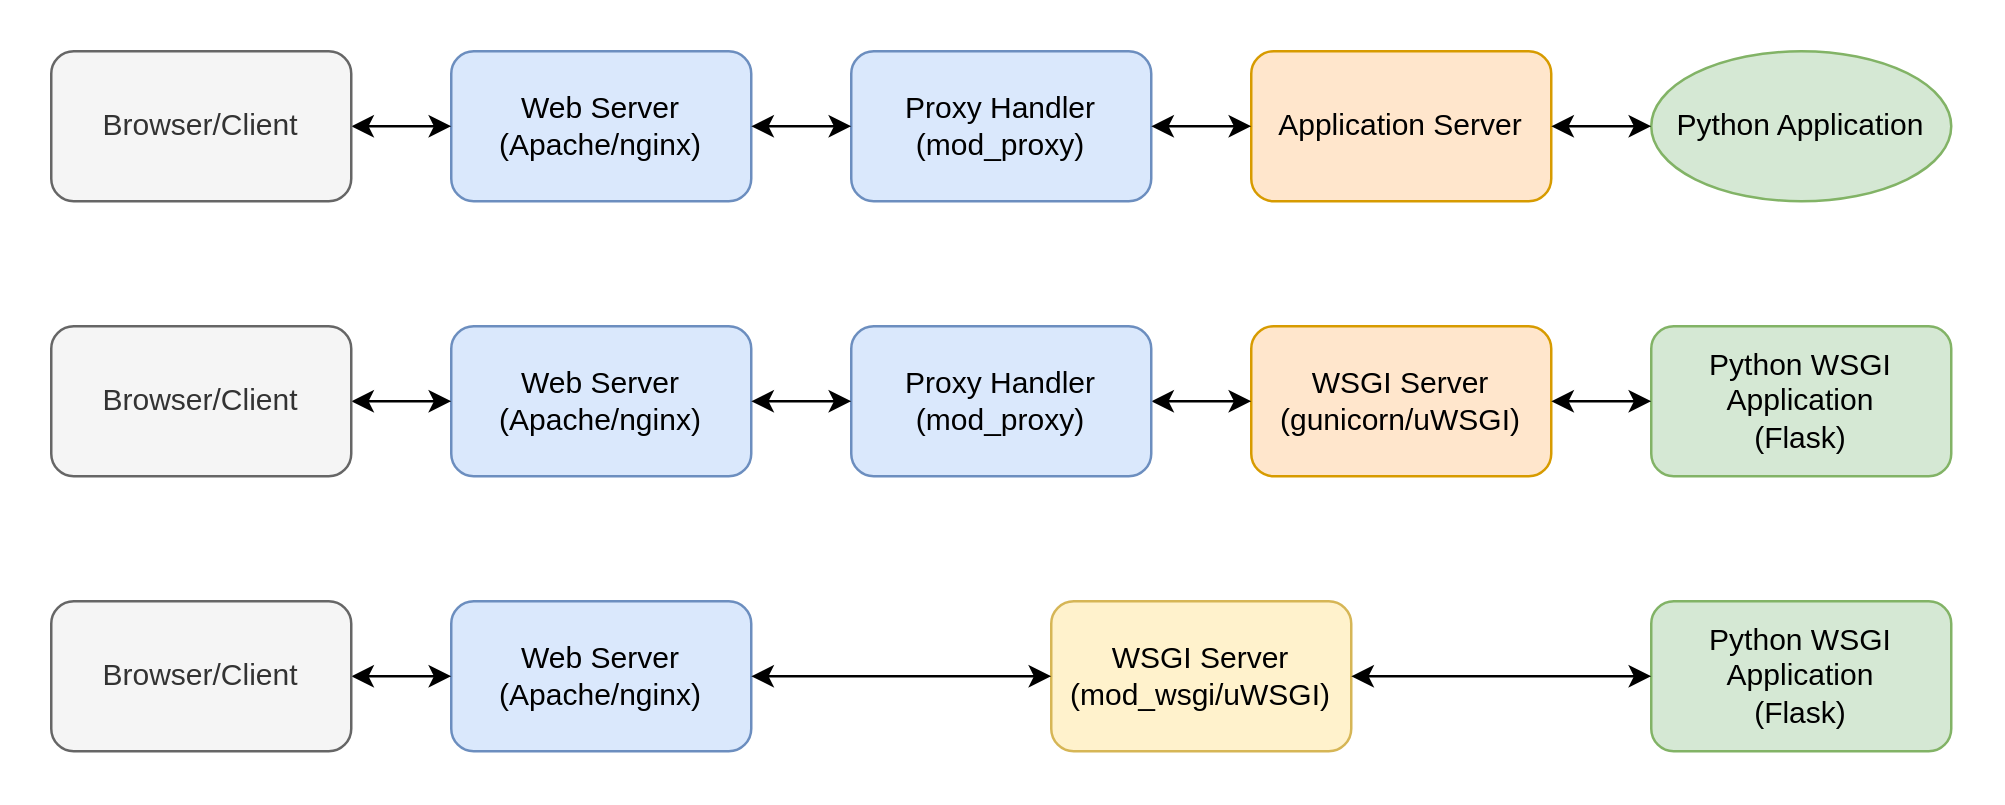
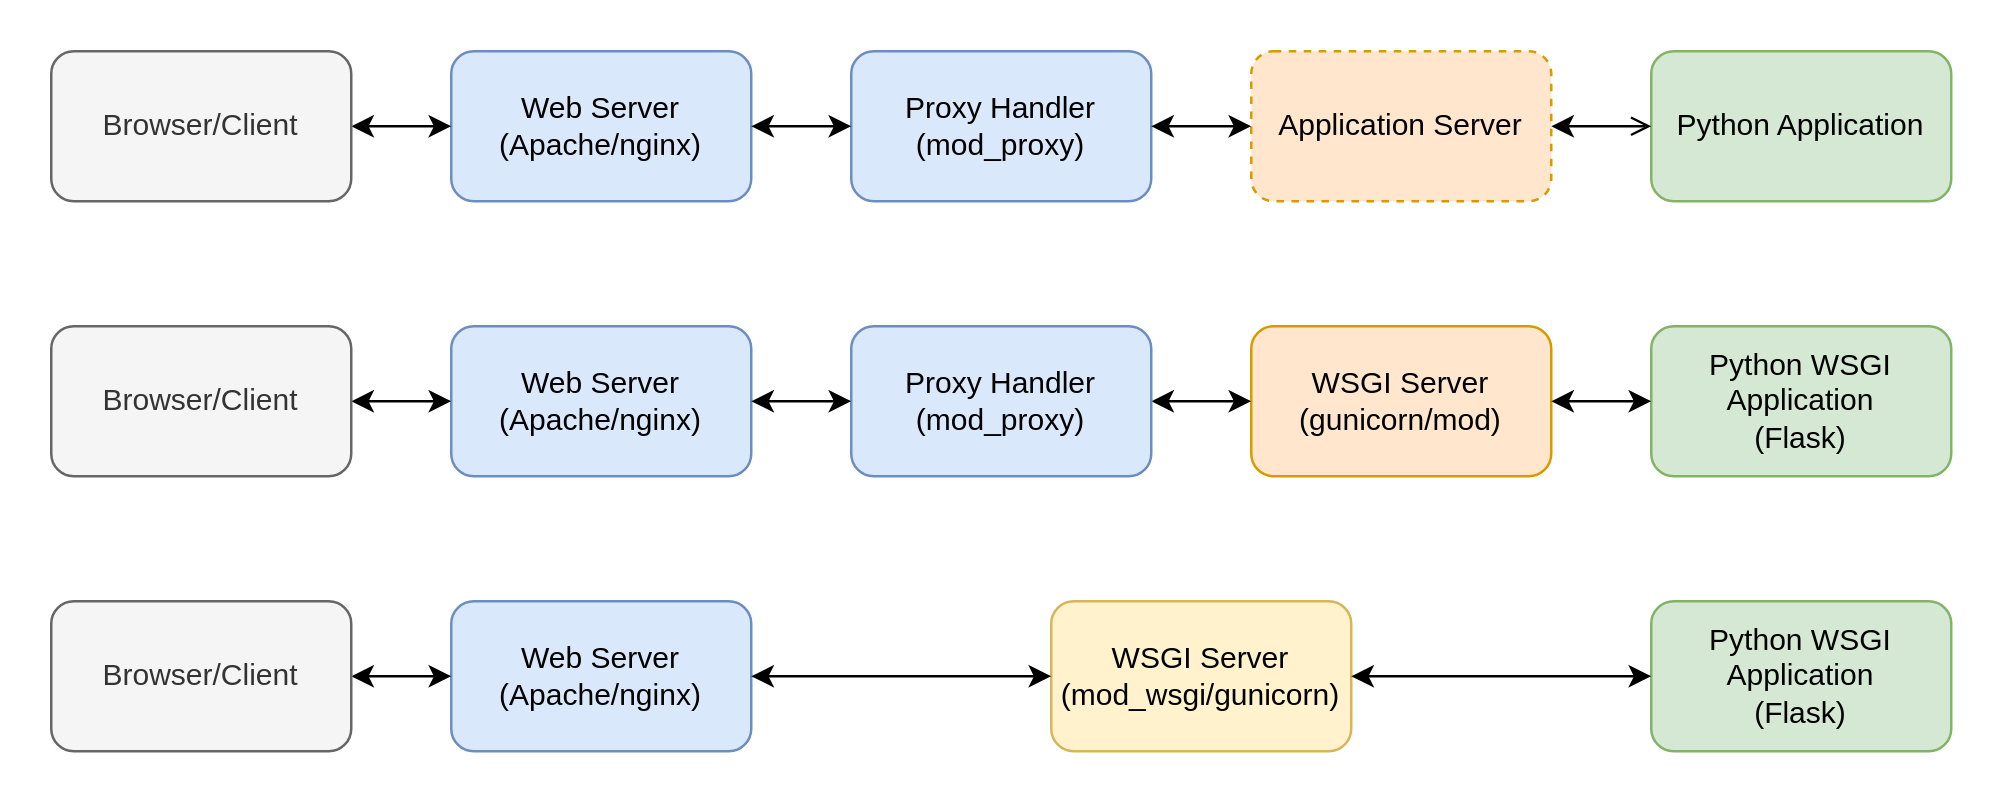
- <mxCell id="6" value="Application Server" style="rounded=1;whiteSpace=wrap;html=1;fillColor=#ffe6cc;strokeColor=#d79b00;" parent="2" vertex="1"><mxGeometry x="480" width="120" height="60" as="geometry" /></mxCell>
+ <mxCell id="6" value="Application Server" style="rounded=1;whiteSpace=wrap;html=1;fillColor=#ffe6cc;strokeColor=#d79b00;dashed=1;" parent="2" vertex="1"><mxGeometry x="480" width="120" height="60" as="geometry" /></mxCell>
- <mxCell id="9" value="" style="edgeStyle=orthogonalEdgeStyle;rounded=0;orthogonalLoop=1;jettySize=auto;html=1;startArrow=classic;startFill=1;" parent="2" source="6" target="8" edge="1"><mxGeometry relative="1" as="geometry" /></mxCell>
+ <mxCell id="9" value="" style="edgeStyle=orthogonalEdgeStyle;rounded=0;orthogonalLoop=1;jettySize=auto;html=1;startArrow=classic;startFill=1;endArrow=open;" parent="2" source="6" target="8" edge="1"><mxGeometry relative="1" as="geometry" /></mxCell>
- <mxCell id="8" value="Python Application" style="ellipse;whiteSpace=wrap;html=1;fillColor=#d5e8d4;strokeColor=#82b366;" parent="2" vertex="1"><mxGeometry x="640" width="120" height="60" as="geometry" /></mxCell>
+ <mxCell id="8" value="Python Application" style="rounded=1;whiteSpace=wrap;html=1;fillColor=#d5e8d4;strokeColor=#82b366;" parent="2" vertex="1"><mxGeometry x="640" width="120" height="60" as="geometry" /></mxCell>
- <mxCell id="14" value="&lt;div&gt;WSGI Server&lt;/div&gt;&lt;div&gt;(gunicorn/uWSGI)&lt;br&gt;&lt;/div&gt;" style="rounded=1;whiteSpace=wrap;html=1;fillColor=#ffe6cc;strokeColor=#d79b00;" parent="12" vertex="1"><mxGeometry x="480" width="120" height="60" as="geometry" /></mxCell>
+ <mxCell id="14" value="&lt;div&gt;WSGI Server&lt;/div&gt;&lt;div&gt;(gunicorn/mod)&lt;br&gt;&lt;/div&gt;" style="rounded=1;whiteSpace=wrap;html=1;fillColor=#ffe6cc;strokeColor=#d79b00;" parent="12" vertex="1"><mxGeometry x="480" width="120" height="60" as="geometry" /></mxCell>
- <mxCell id="24" value="&lt;div&gt;WSGI Server&lt;/div&gt;&lt;div&gt;(mod_wsgi/uWSGI)&lt;br&gt;&lt;/div&gt;" style="rounded=1;whiteSpace=wrap;html=1;fillColor=#fff2cc;strokeColor=#d6b656;" parent="22" vertex="1"><mxGeometry x="400" width="120" height="60" as="geometry" /></mxCell>
+ <mxCell id="24" value="&lt;div&gt;WSGI Server&lt;/div&gt;&lt;div&gt;(mod_wsgi/gunicorn)&lt;br&gt;&lt;/div&gt;" style="rounded=1;whiteSpace=wrap;html=1;fillColor=#fff2cc;strokeColor=#d6b656;" parent="22" vertex="1"><mxGeometry x="400" width="120" height="60" as="geometry" /></mxCell>
